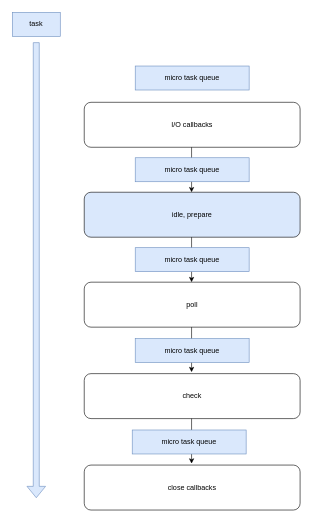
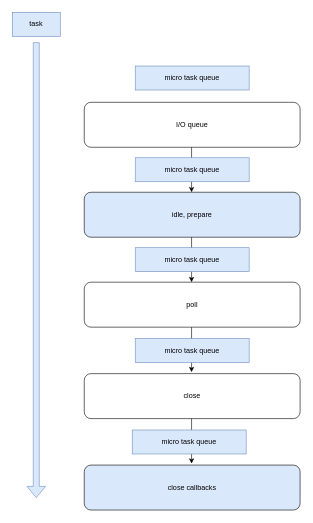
- <mxCell id="4" value="&lt;span&gt;I/O callbacks&lt;/span&gt;" style="rounded=1;whiteSpace=wrap;html=1;" vertex="1" parent="1"><mxGeometry x="140" y="170" width="360" height="75" as="geometry" /></mxCell>
+ <mxCell id="4" value="&lt;span&gt;I/O queue&lt;/span&gt;" style="rounded=1;whiteSpace=wrap;html=1;" vertex="1" parent="1"><mxGeometry x="140" y="170" width="360" height="75" as="geometry" /></mxCell>
- <mxCell id="6" value="&lt;span&gt;check&lt;/span&gt;" style="rounded=1;whiteSpace=wrap;html=1;" vertex="1" parent="1"><mxGeometry x="140" y="622.5" width="360" height="75" as="geometry" /></mxCell>
+ <mxCell id="6" value="&lt;span&gt;close&lt;/span&gt;" style="rounded=1;whiteSpace=wrap;html=1;" vertex="1" parent="1"><mxGeometry x="140" y="622.5" width="360" height="75" as="geometry" /></mxCell>
- <mxCell id="2" value="&lt;span&gt;close callbacks&lt;/span&gt;" style="rounded=1;whiteSpace=wrap;html=1;" vertex="1" parent="1"><mxGeometry x="140" y="775" width="360" height="75" as="geometry" /></mxCell>
+ <mxCell id="2" value="&lt;span&gt;close callbacks&lt;/span&gt;" style="rounded=1;whiteSpace=wrap;html=1;fillColor=#dae8fc;" vertex="1" parent="1"><mxGeometry x="140" y="775" width="360" height="75" as="geometry" /></mxCell>
